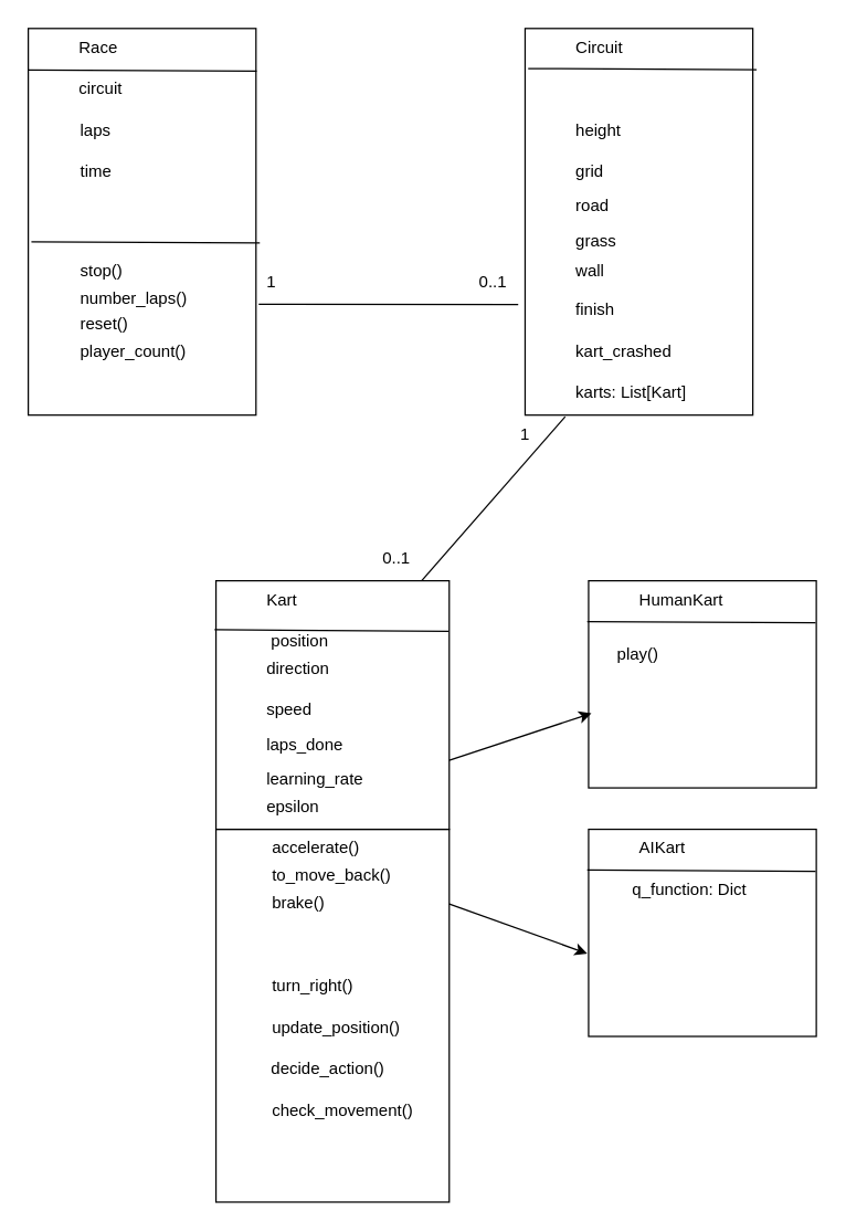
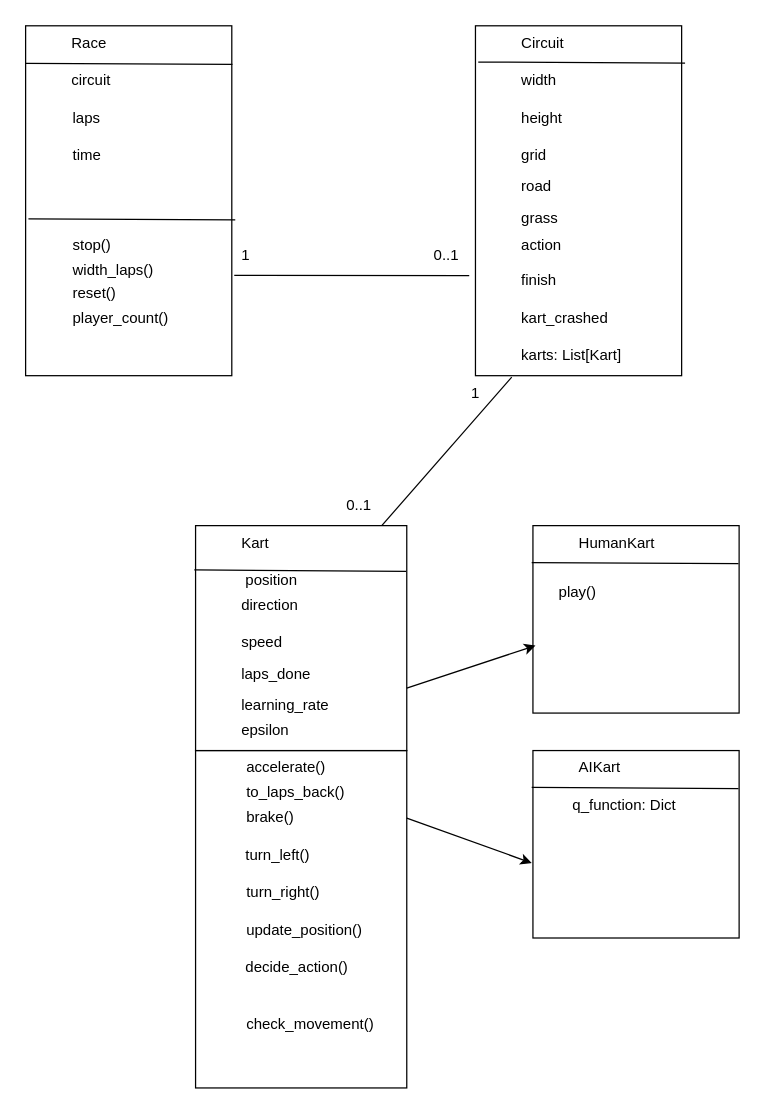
+ <mxCell id="11" value="width" style="text;whiteSpace=wrap;html=1;" vertex="1" parent="1"><mxGeometry x="414.99" y="50" width="70" height="30" as="geometry" /></mxCell>
- <mxCell id="39" value="wall" style="text;whiteSpace=wrap;html=1;" vertex="1" parent="1"><mxGeometry x="414.99" y="182" width="100" height="30" as="geometry" /></mxCell>
+ <mxCell id="39" value="action" style="text;whiteSpace=wrap;html=1;" vertex="1" parent="1"><mxGeometry x="414.99" y="182" width="100" height="30" as="geometry" /></mxCell>
- <mxCell id="44" value="number_laps()" style="text;whiteSpace=wrap;html=1;" vertex="1" parent="1"><mxGeometry x="56.01" y="202" width="100" height="30" as="geometry" /></mxCell>
+ <mxCell id="44" value="width_laps()" style="text;whiteSpace=wrap;html=1;" vertex="1" parent="1"><mxGeometry x="56.01" y="202" width="100" height="30" as="geometry" /></mxCell>
- <mxCell id="36" value="to_move_back()" style="text;whiteSpace=wrap;html=1;" vertex="1" parent="1"><mxGeometry x="195.02" y="620" width="100" height="30" as="geometry" /></mxCell>
+ <mxCell id="36" value="to_laps_back()" style="text;whiteSpace=wrap;html=1;" vertex="1" parent="1"><mxGeometry x="195.02" y="620" width="100" height="30" as="geometry" /></mxCell>
+ <mxCell id="24" value="&amp;nbsp;turn_left()" style="text;whiteSpace=wrap;html=1;" vertex="1" parent="1"><mxGeometry x="191.01" y="670" width="100" height="30" as="geometry" /></mxCell>
- <mxCell id="35" value="check_movement()" style="text;whiteSpace=wrap;html=1;" vertex="1" parent="1"><mxGeometry x="195.02" y="790" width="100" height="30" as="geometry" /></mxCell>
+ <mxCell id="35" value="check_movement()" style="text;whiteSpace=wrap;html=1;" vertex="1" parent="1"><mxGeometry x="195.02" y="805" width="100" height="30" as="geometry" /></mxCell>
